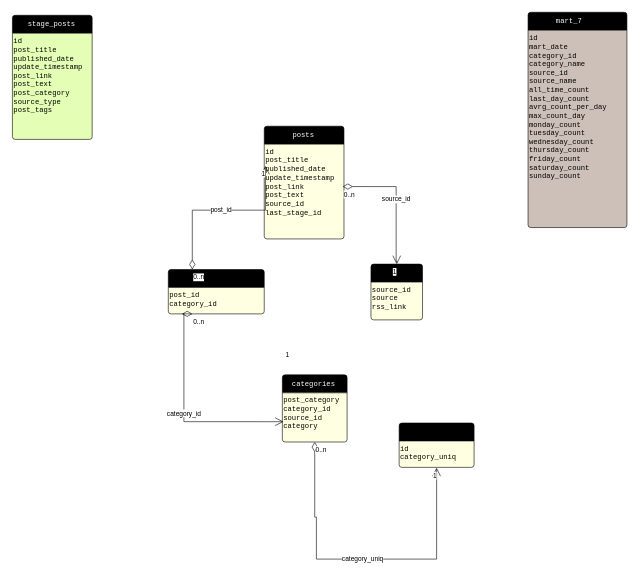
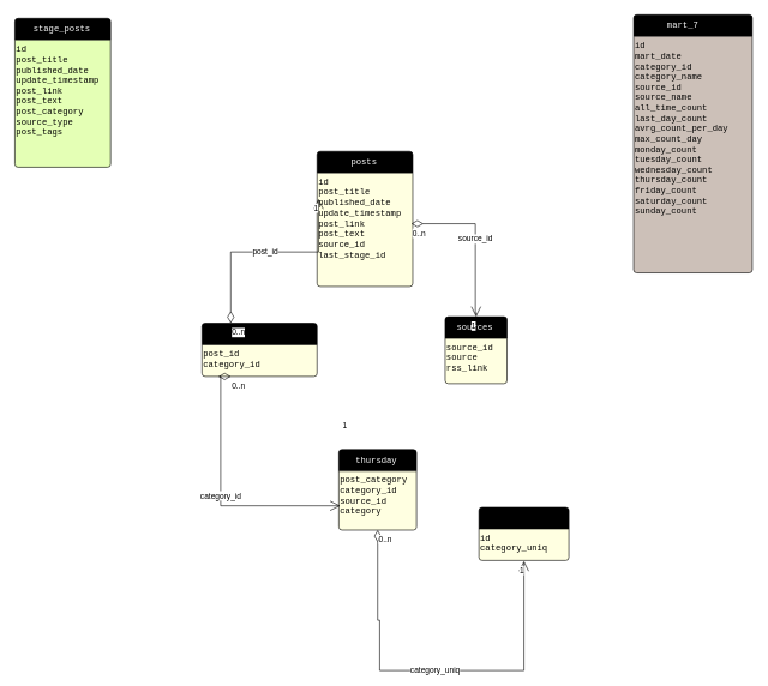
+ <mxCell id="14" value="sources" style="text;html=1;spacing=0;align=center;fontFamily=courier;fontSize=12;fontStyle=0;=center;fontColor=#ffffff" parent="12" vertex="1"><mxGeometry y="4" width="82" height="22" as="geometry" /></mxCell>
- <mxCell id="4" value="categories" style="text;html=1;spacing=0;align=center;fontFamily=courier;fontSize=12;fontStyle=0;=center;fontColor=#ffffff" parent="2" vertex="1"><mxGeometry y="4" width="104" height="22" as="geometry" /></mxCell>
+ <mxCell id="4" value="thursday" style="text;html=1;spacing=0;align=center;fontFamily=courier;fontSize=12;fontStyle=0;=center;fontColor=#ffffff" parent="2" vertex="1"><mxGeometry y="4" width="104" height="22" as="geometry" /></mxCell>
